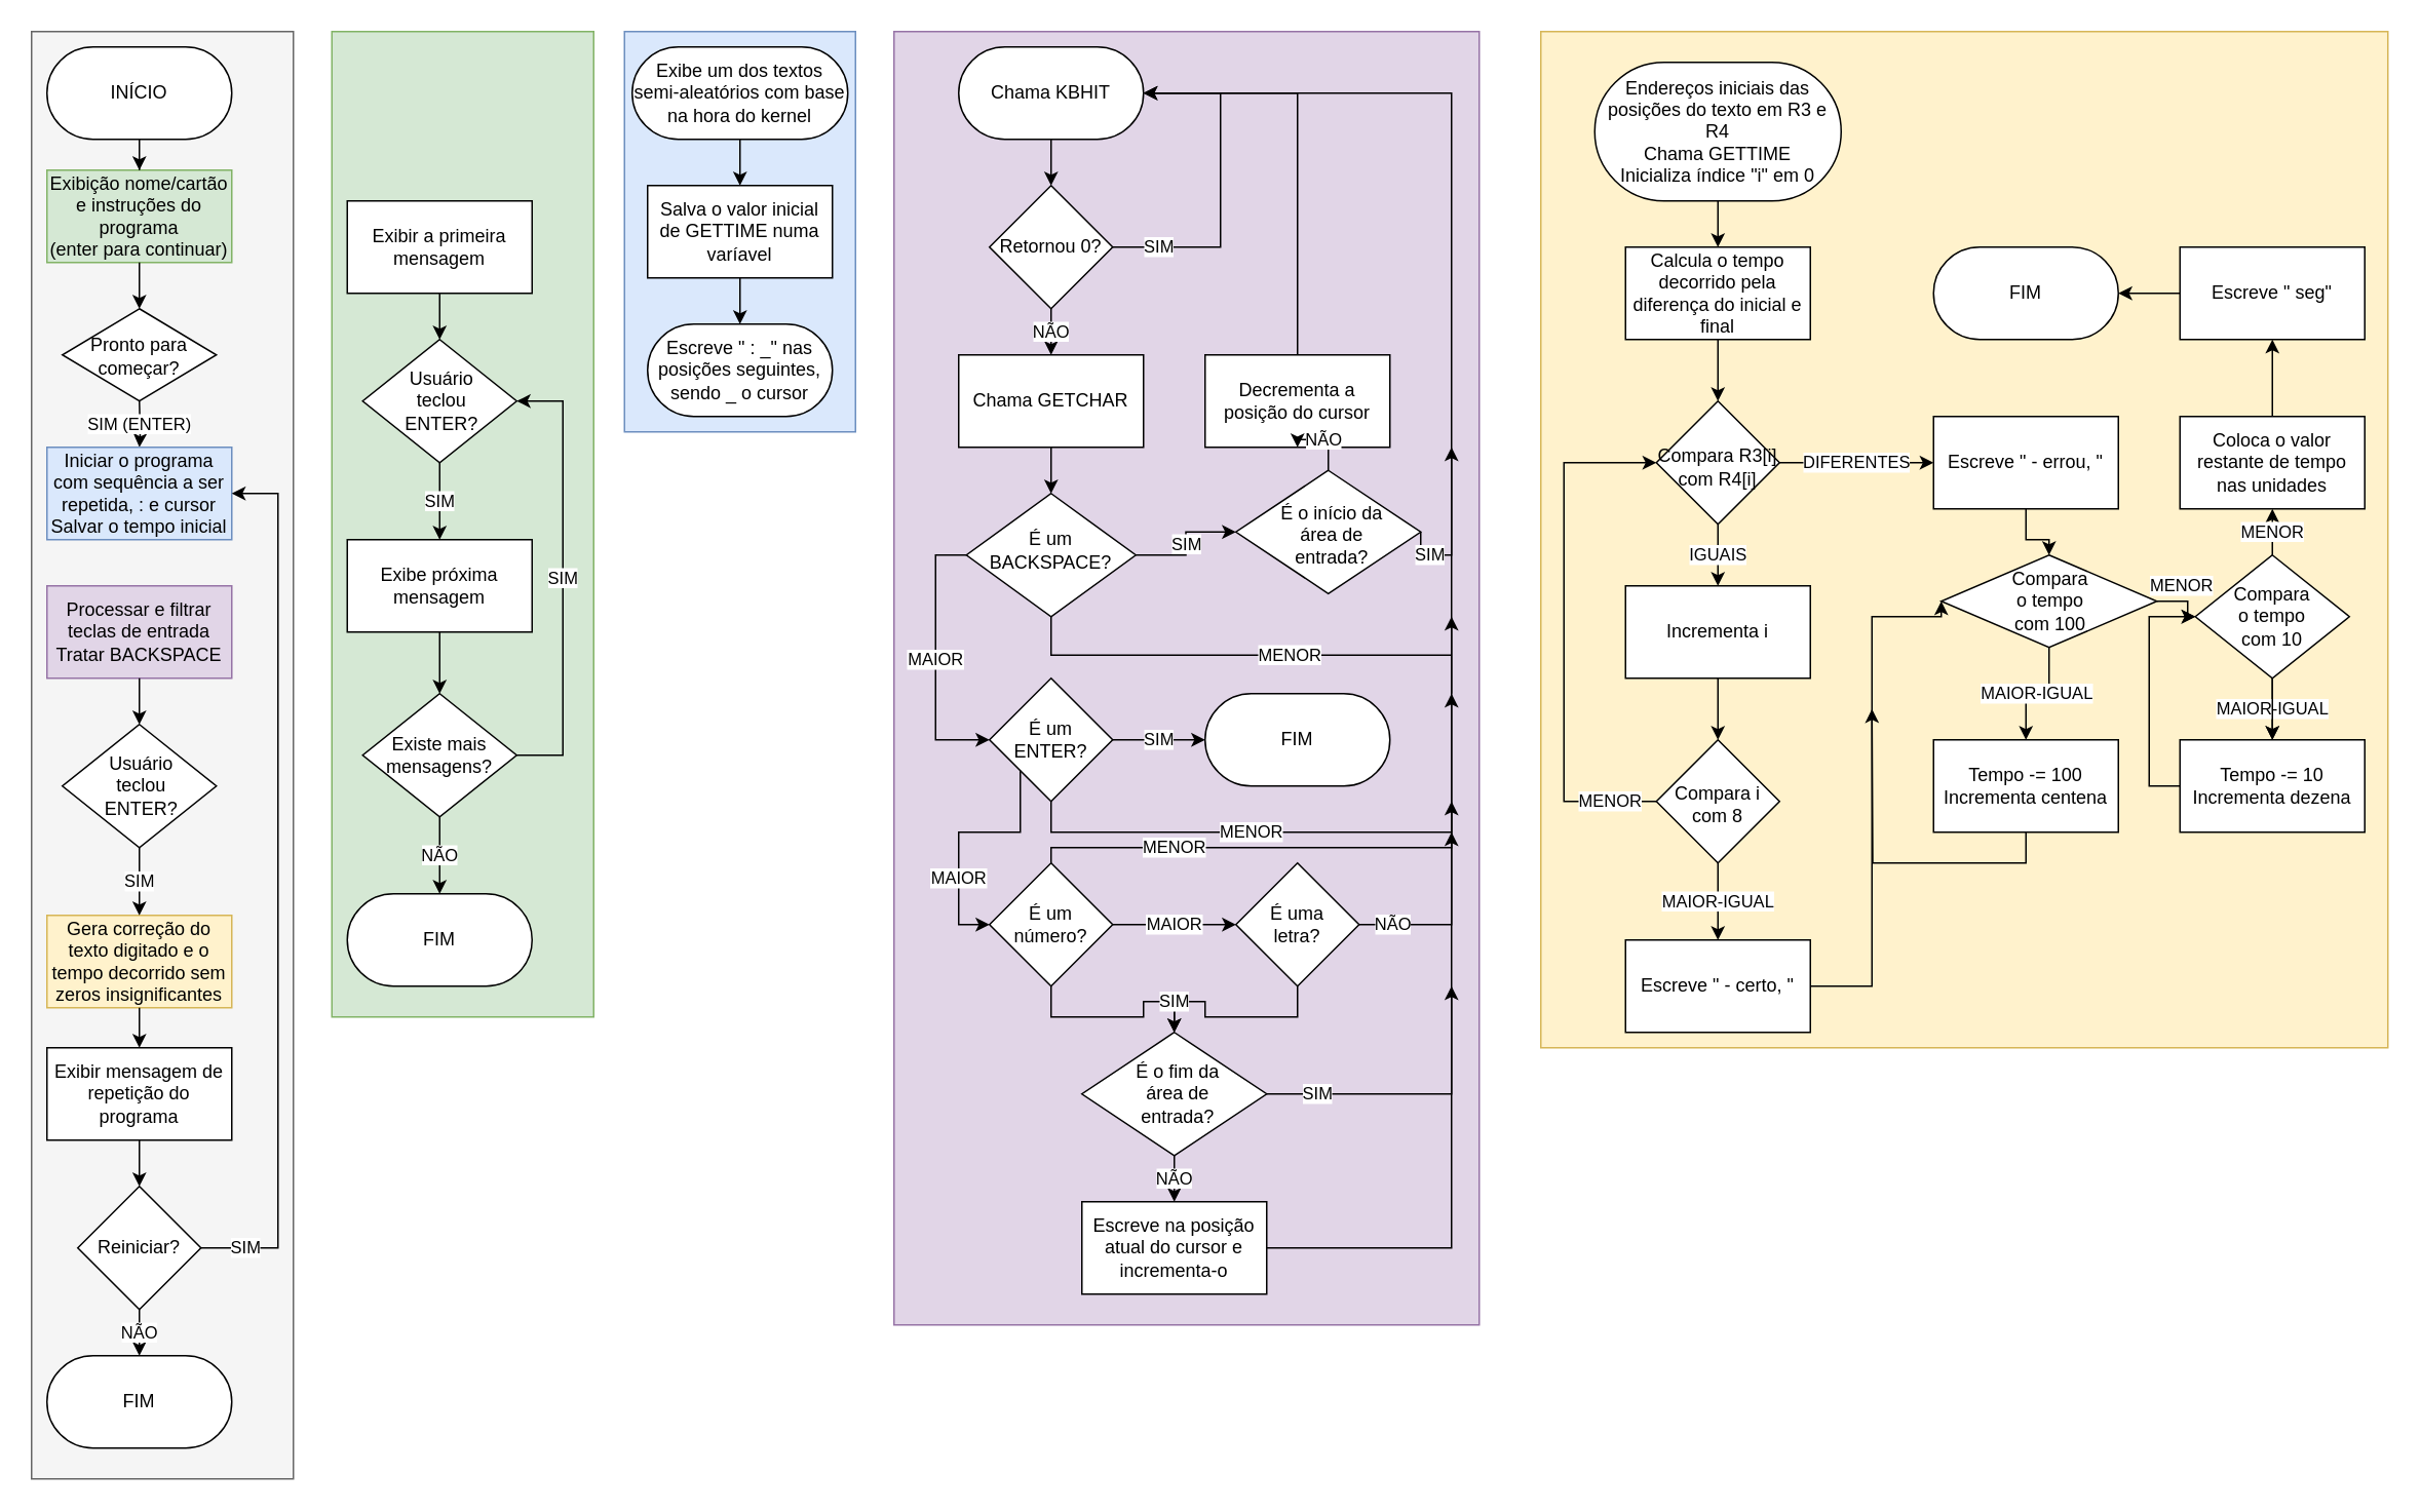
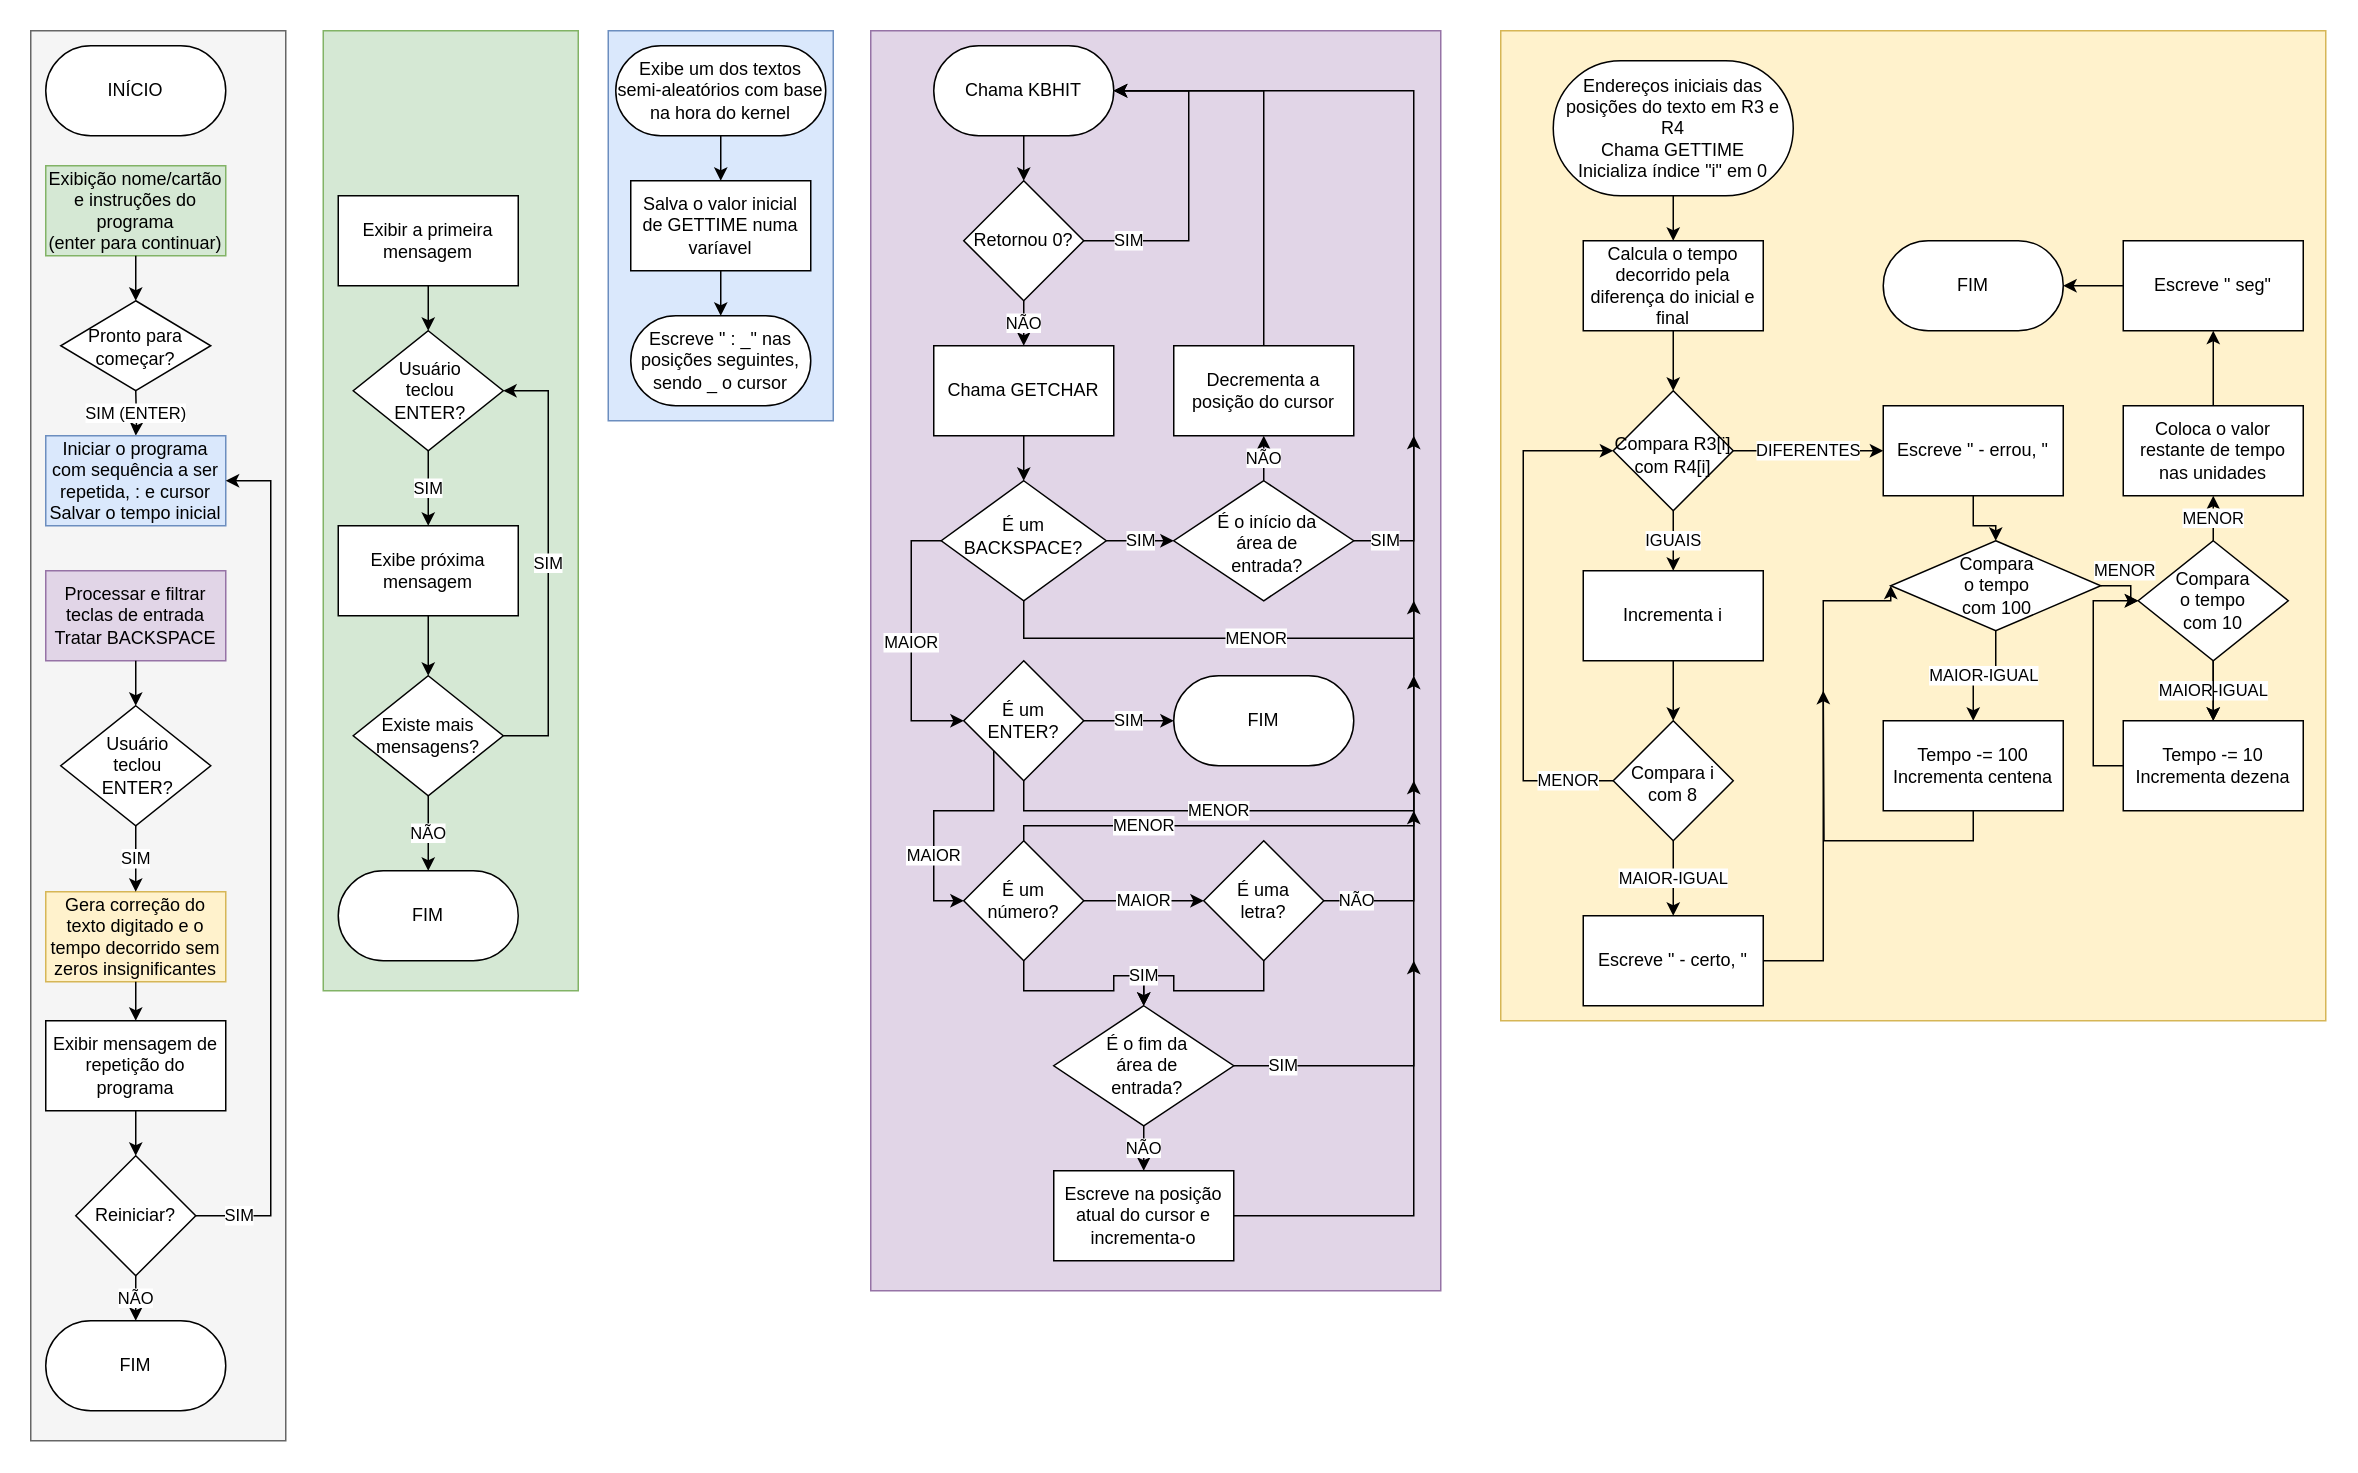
- <mxCell id="56" style="edgeStyle=orthogonalEdgeStyle;rounded=0;orthogonalLoop=1;jettySize=auto;html=1;exitX=0.5;exitY=1;exitDx=0;exitDy=0;" parent="53" source="54" target="55" edge="1"><mxGeometry relative="1" as="geometry"><mxPoint x="70" y="120" as="targetPoint" /></mxGeometry></mxCell>
- <mxCell id="30" value="É o início da &lt;br&gt;área de &lt;br&gt;entrada?" style="rhombus;whiteSpace=wrap;html=1;spacingTop=3;spacingLeft=5;" vertex="1" parent="19"><mxGeometry x="222" y="285" width="120" height="80" as="geometry" /></mxCell>
+ <mxCell id="30" value="É o início da &lt;br&gt;área de &lt;br&gt;entrada?" style="rhombus;whiteSpace=wrap;html=1;spacingTop=3;spacingLeft=5;" vertex="1" parent="19"><mxGeometry x="202" y="300" width="120" height="80" as="geometry" /></mxCell>
